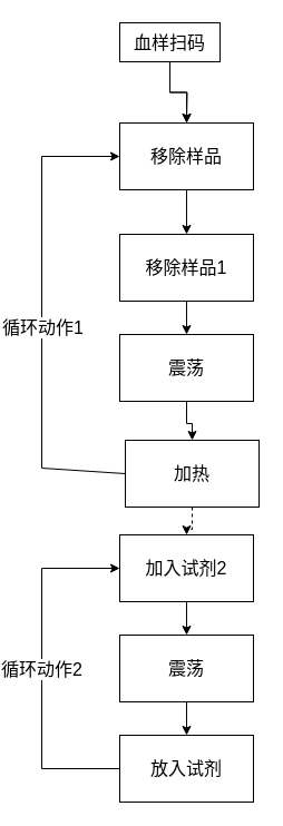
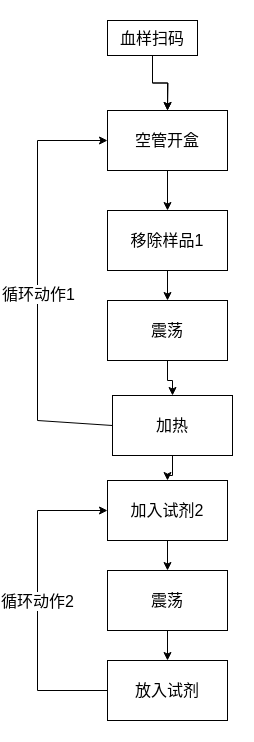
- <mxCell id="3" value="移除样品" style="rounded=0;whiteSpace=wrap;html=1;fontSize=16;" vertex="1" parent="1"><mxGeometry x="90" y="110" width="120" height="60" as="geometry" /></mxCell>
+ <mxCell id="3" value="空管开盒" style="rounded=0;whiteSpace=wrap;html=1;fontSize=16;" vertex="1" parent="1"><mxGeometry x="90" y="110" width="120" height="60" as="geometry" /></mxCell>
- <mxCell id="11" style="edgeStyle=orthogonalEdgeStyle;rounded=0;orthogonalLoop=1;jettySize=auto;html=1;entryX=0.5;entryY=0;entryDx=0;entryDy=0;dashed=1;" edge="1" parent="1" source="12" target="16"><mxGeometry relative="1" as="geometry" /></mxCell>
+ <mxCell id="11" style="edgeStyle=orthogonalEdgeStyle;rounded=0;orthogonalLoop=1;jettySize=auto;html=1;entryX=0.5;entryY=0;entryDx=0;entryDy=0;" edge="1" parent="1" source="12" target="16"><mxGeometry relative="1" as="geometry" /></mxCell>
